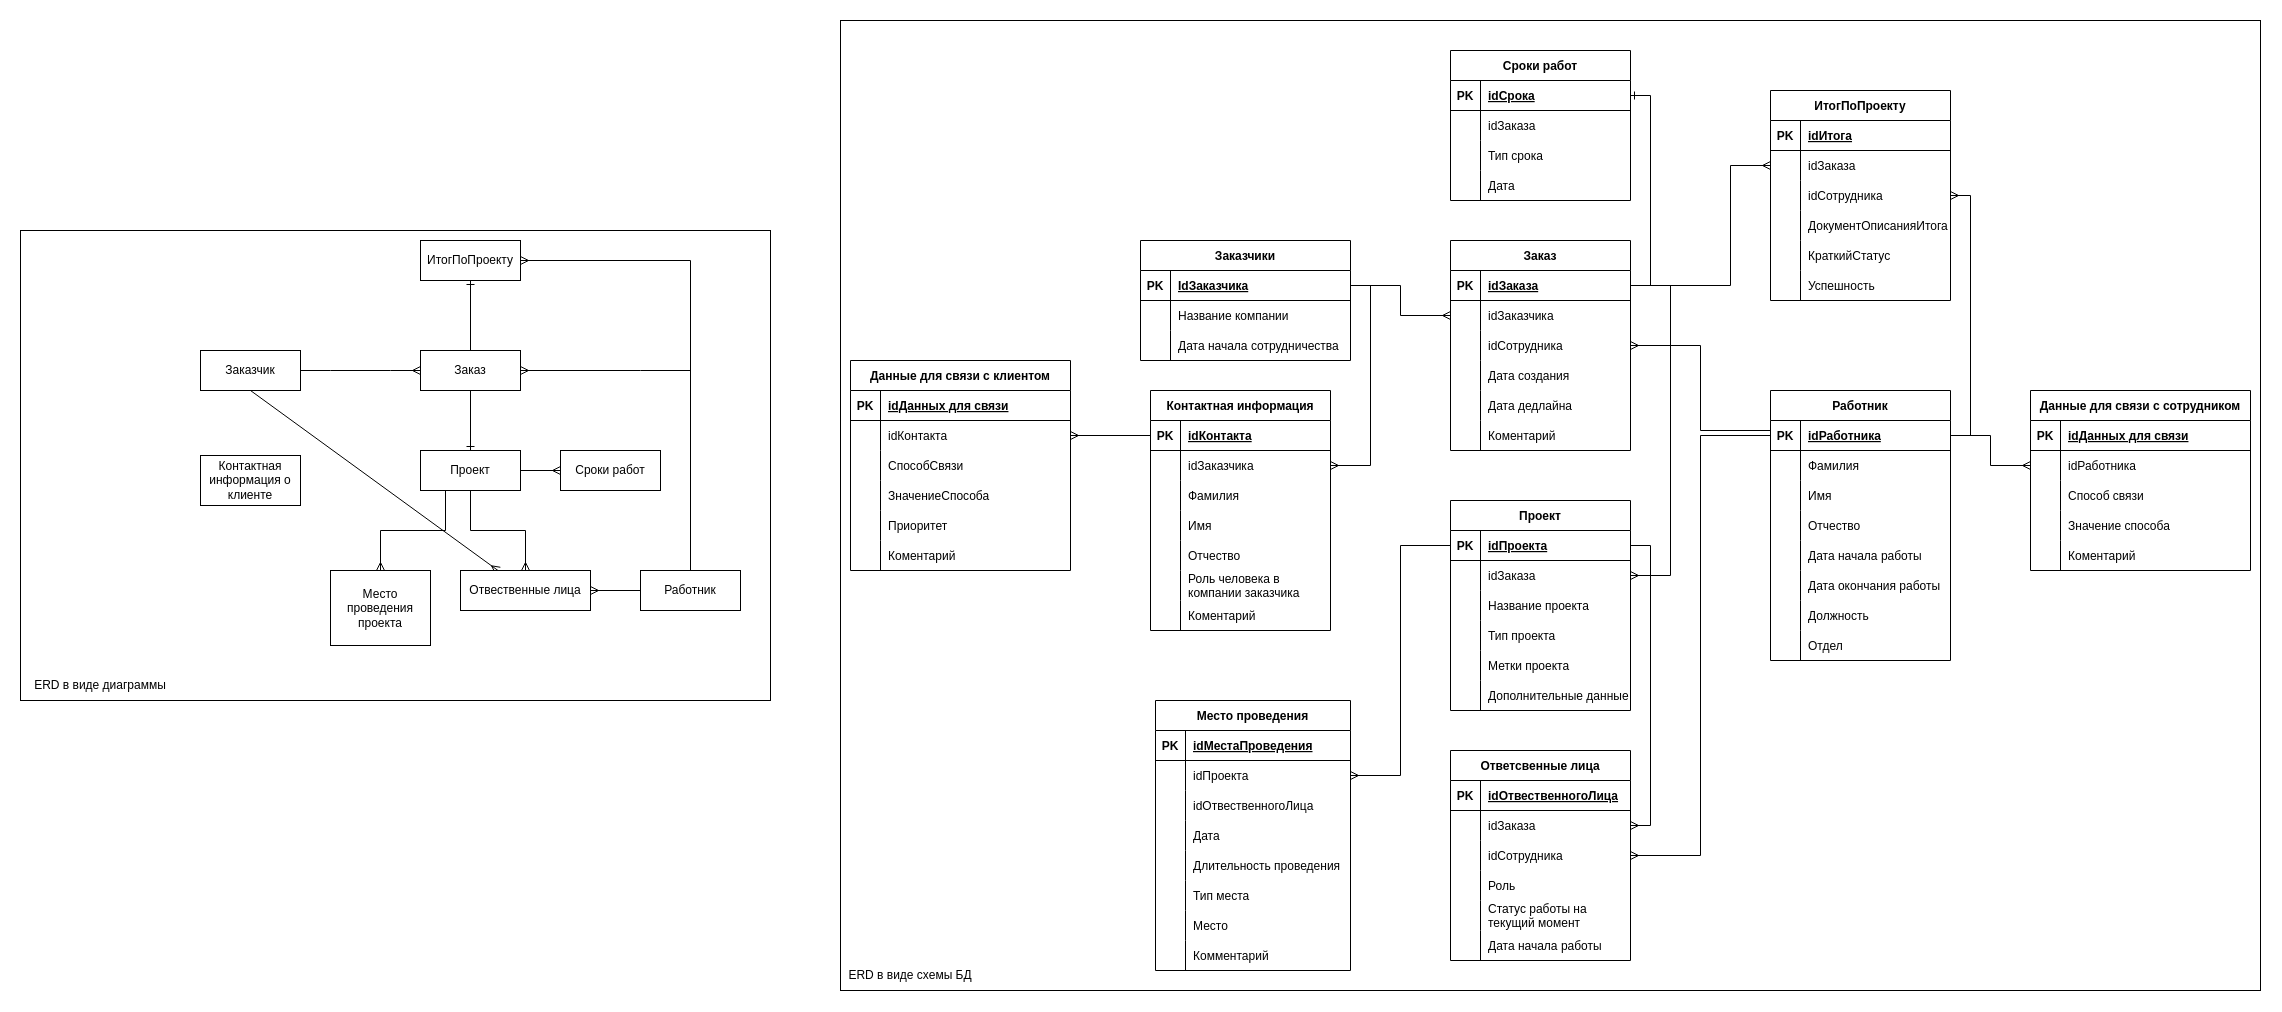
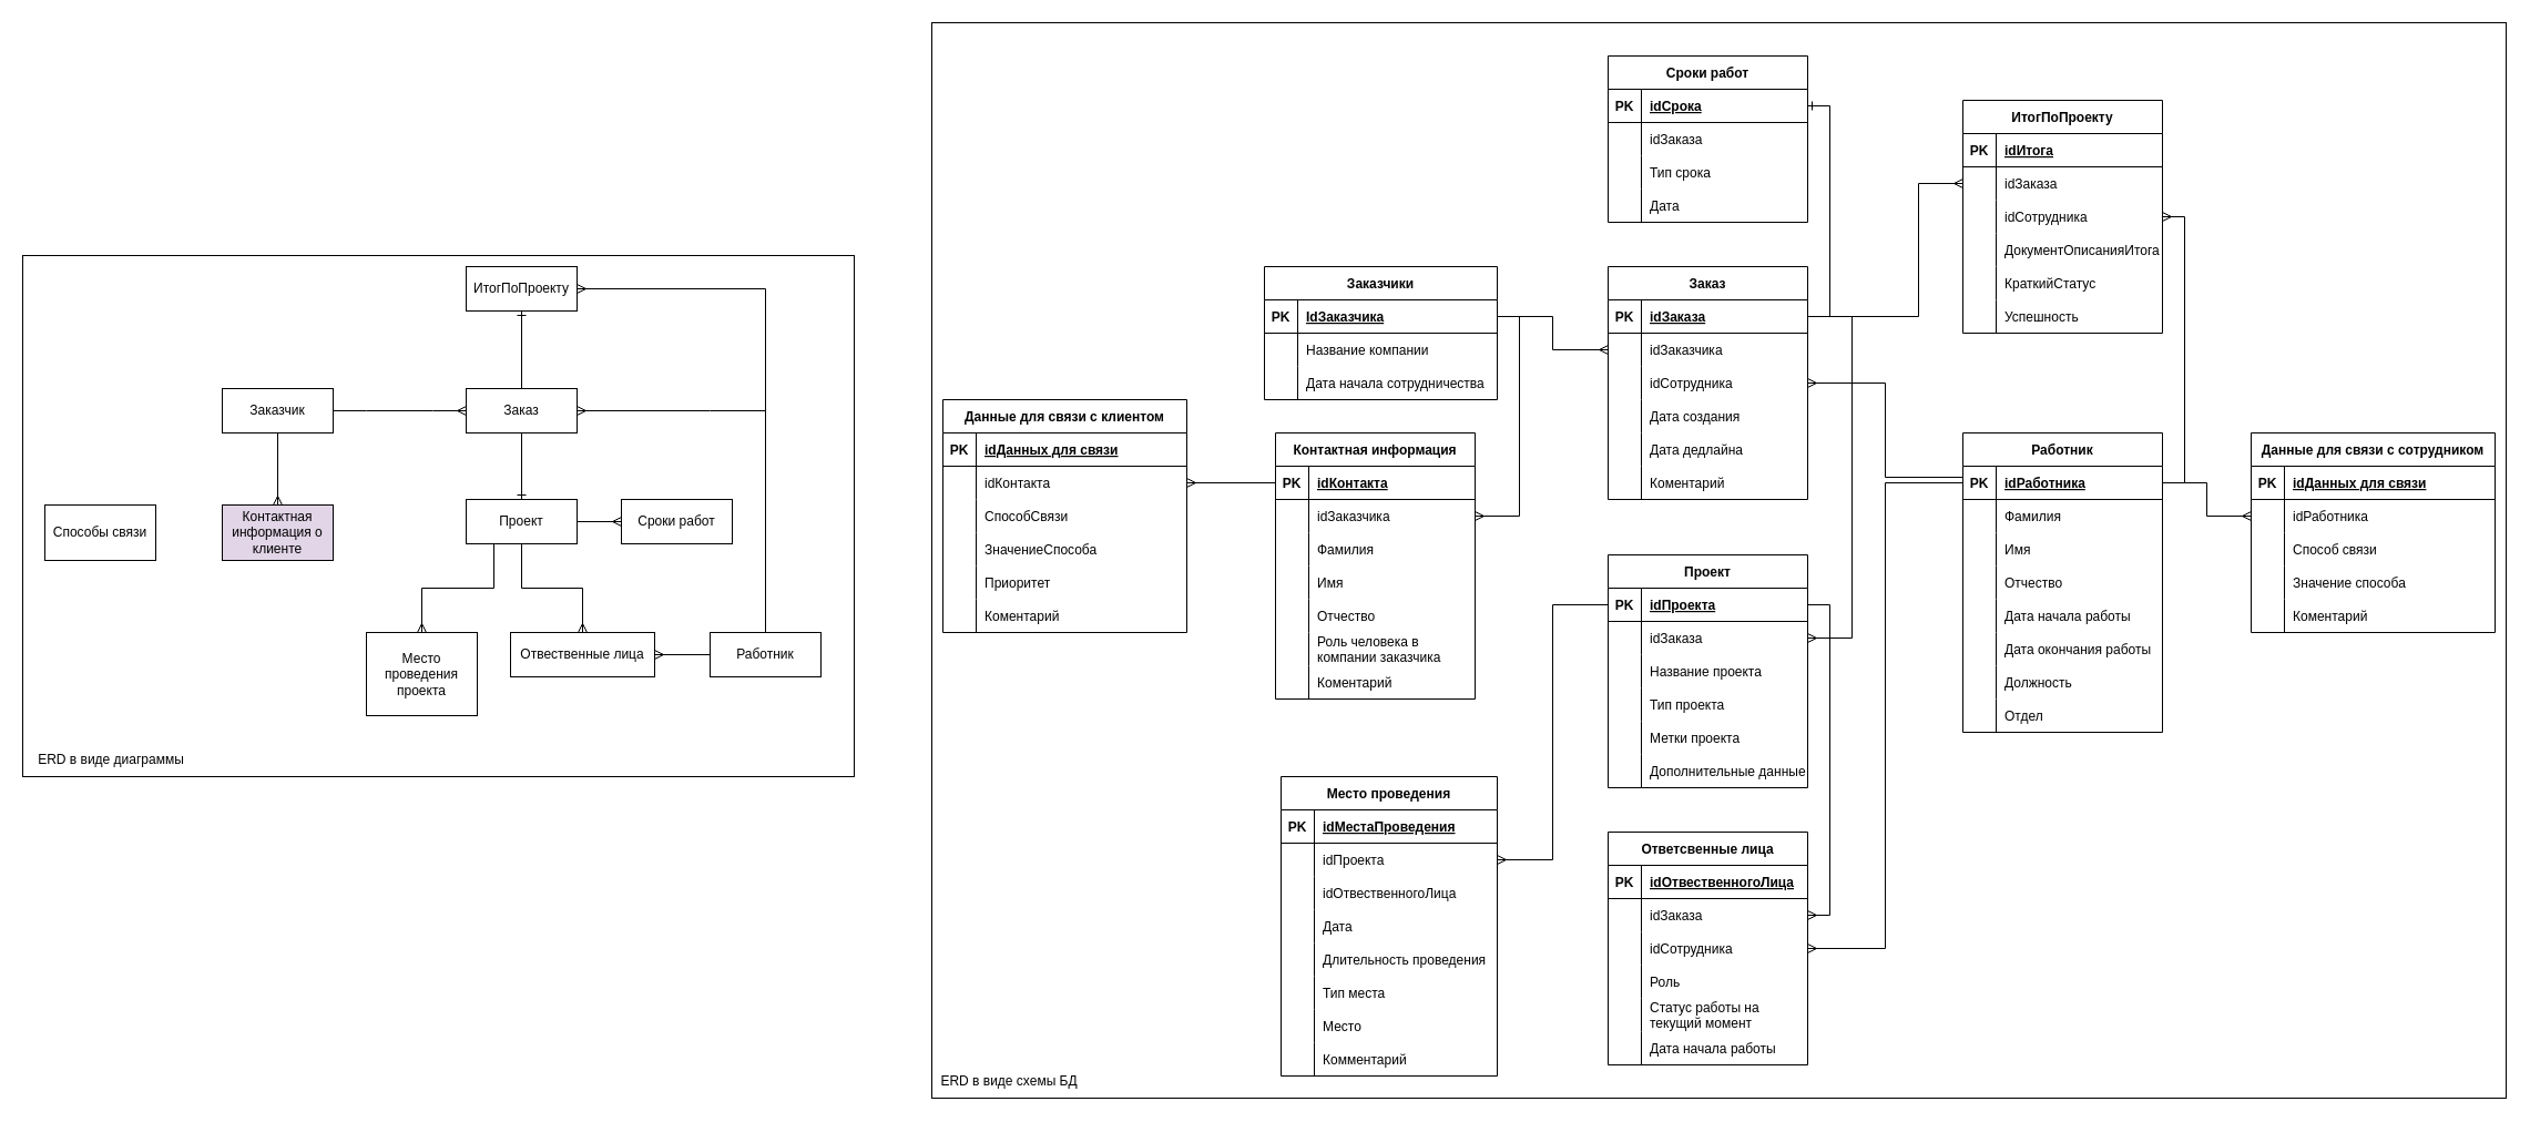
+ <mxCell id="51" value="Способы связи" style="whiteSpace=wrap;html=1;align=center;" vertex="1" parent="1"><mxGeometry x="40" y="455" width="100" height="50" as="geometry" /></mxCell>
- <mxCell id="15" value="Контактная информация о клиенте" style="whiteSpace=wrap;html=1;align=center;" vertex="1" parent="1"><mxGeometry x="200" y="455" width="100" height="50" as="geometry" /></mxCell>
+ <mxCell id="15" value="Контактная информация о клиенте" style="whiteSpace=wrap;html=1;align=center;fillColor=#e1d5e7;" vertex="1" parent="1"><mxGeometry x="200" y="455" width="100" height="50" as="geometry" /></mxCell>
- <mxCell id="16" value="" style="endArrow=ERmany;html=1;rounded=0;endFill=0;exitX=0.5;exitY=1;exitDx=0;exitDy=0;" edge="1" parent="1" source="4" target="17"><mxGeometry width="50" height="50" relative="1" as="geometry"><mxPoint x="150" y="450" as="sourcePoint" /><mxPoint x="200" y="400" as="targetPoint" /></mxGeometry></mxCell>
+ <mxCell id="16" value="" style="endArrow=ERmany;html=1;rounded=0;endFill=0;entryX=0.5;entryY=0;entryDx=0;entryDy=0;exitX=0.5;exitY=1;exitDx=0;exitDy=0;" edge="1" parent="1" source="4" target="15"><mxGeometry width="50" height="50" relative="1" as="geometry"><mxPoint x="150" y="450" as="sourcePoint" /><mxPoint x="200" y="400" as="targetPoint" /></mxGeometry></mxCell>
